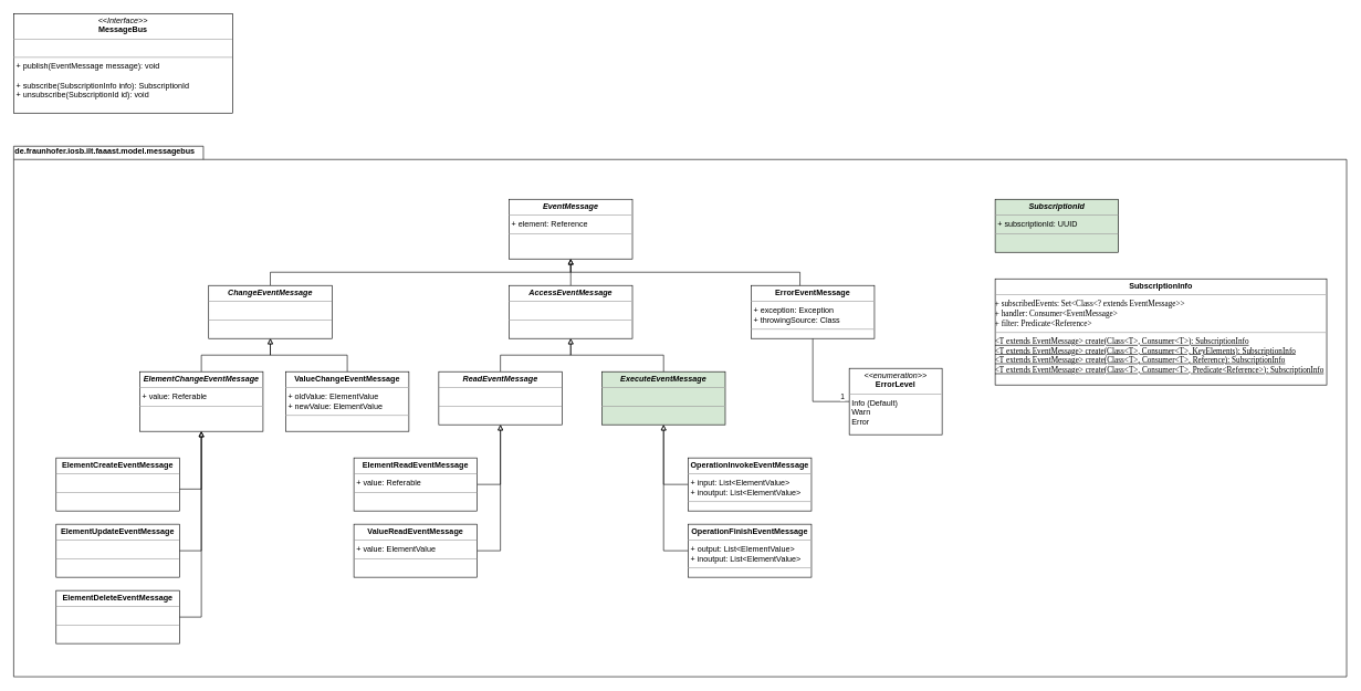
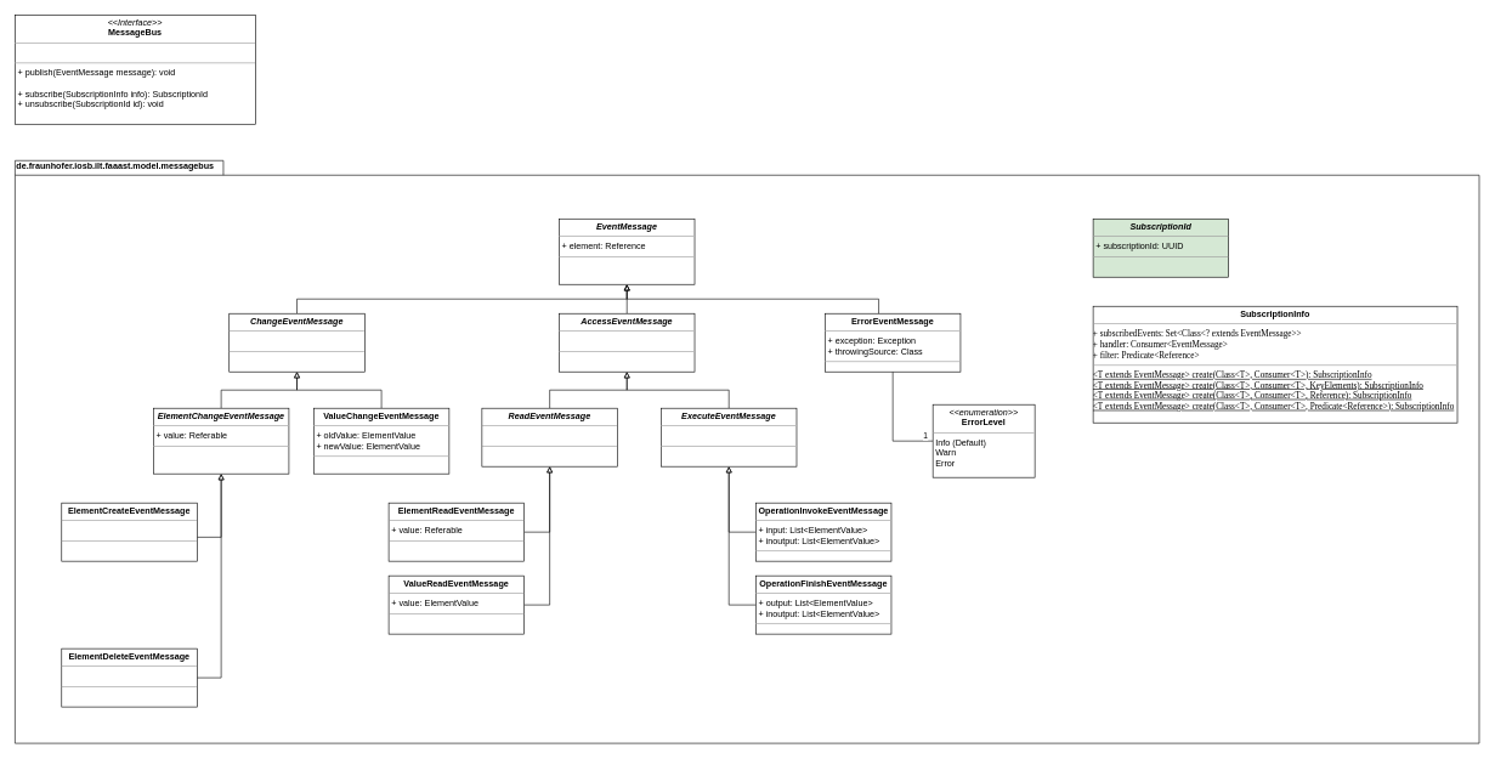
- <mxCell id="22" value="&lt;p style=&quot;margin: 0px ; margin-top: 4px ; text-align: center&quot;&gt;&lt;b&gt;&lt;i&gt;ExecuteEventMessage&lt;/i&gt;&lt;/b&gt;&lt;/p&gt;&lt;hr size=&quot;1&quot;&gt;&lt;p style=&quot;margin: 0px ; margin-left: 4px&quot;&gt;&lt;br&gt;&lt;/p&gt;&lt;hr size=&quot;1&quot;&gt;&lt;p style=&quot;margin: 0px ; margin-left: 4px&quot;&gt;&lt;br&gt;&lt;/p&gt;" style="verticalAlign=top;align=left;overflow=fill;fontSize=12;fontFamily=Helvetica;html=1;fillColor=#d5e8d4;" vertex="1" parent="1"><mxGeometry x="907" y="560" width="186" height="80" as="geometry" /></mxCell>
+ <mxCell id="22" value="&lt;p style=&quot;margin: 0px ; margin-top: 4px ; text-align: center&quot;&gt;&lt;b&gt;&lt;i&gt;ExecuteEventMessage&lt;/i&gt;&lt;/b&gt;&lt;/p&gt;&lt;hr size=&quot;1&quot;&gt;&lt;p style=&quot;margin: 0px ; margin-left: 4px&quot;&gt;&lt;br&gt;&lt;/p&gt;&lt;hr size=&quot;1&quot;&gt;&lt;p style=&quot;margin: 0px ; margin-left: 4px&quot;&gt;&lt;br&gt;&lt;/p&gt;" style="verticalAlign=top;align=left;overflow=fill;fontSize=12;fontFamily=Helvetica;html=1;" vertex="1" parent="1"><mxGeometry x="907" y="560" width="186" height="80" as="geometry" /></mxCell>
- <mxCell id="16" value="&lt;p style=&quot;margin: 0px ; margin-top: 4px ; text-align: center&quot;&gt;&lt;b&gt;ElementUpdateEventMessage&lt;/b&gt;&lt;/p&gt;&lt;hr size=&quot;1&quot;&gt;&lt;p style=&quot;margin: 0px ; margin-left: 4px&quot;&gt;&lt;br&gt;&lt;/p&gt;&lt;hr size=&quot;1&quot;&gt;&lt;p style=&quot;margin: 0px ; margin-left: 4px&quot;&gt;&lt;br&gt;&lt;/p&gt;" style="verticalAlign=top;align=left;overflow=fill;fontSize=12;fontFamily=Helvetica;html=1;" vertex="1" parent="1"><mxGeometry x="84" y="790" width="186" height="80" as="geometry" /></mxCell>
- <mxCell id="15" style="edgeStyle=orthogonalEdgeStyle;rounded=0;orthogonalLoop=1;jettySize=auto;html=1;endArrow=block;endFill=0;entryX=0.5;entryY=1;entryDx=0;entryDy=0;exitX=1;exitY=0.5;exitDx=0;exitDy=0;" edge="1" parent="1" source="16" target="8"><mxGeometry relative="1" as="geometry"><mxPoint x="350" y="650" as="targetPoint" /></mxGeometry></mxCell>
